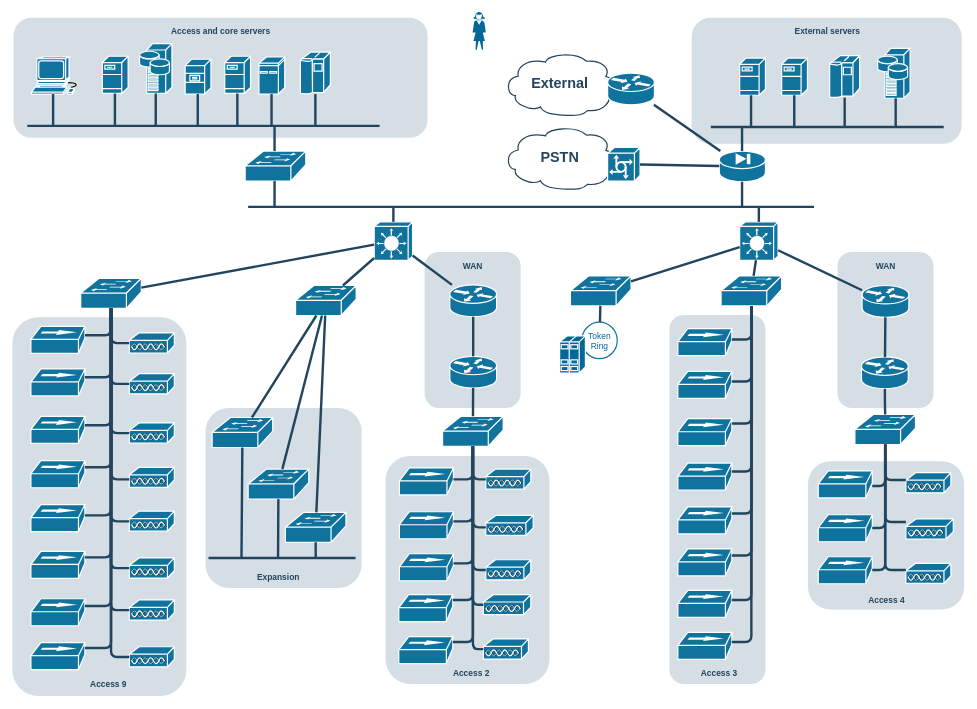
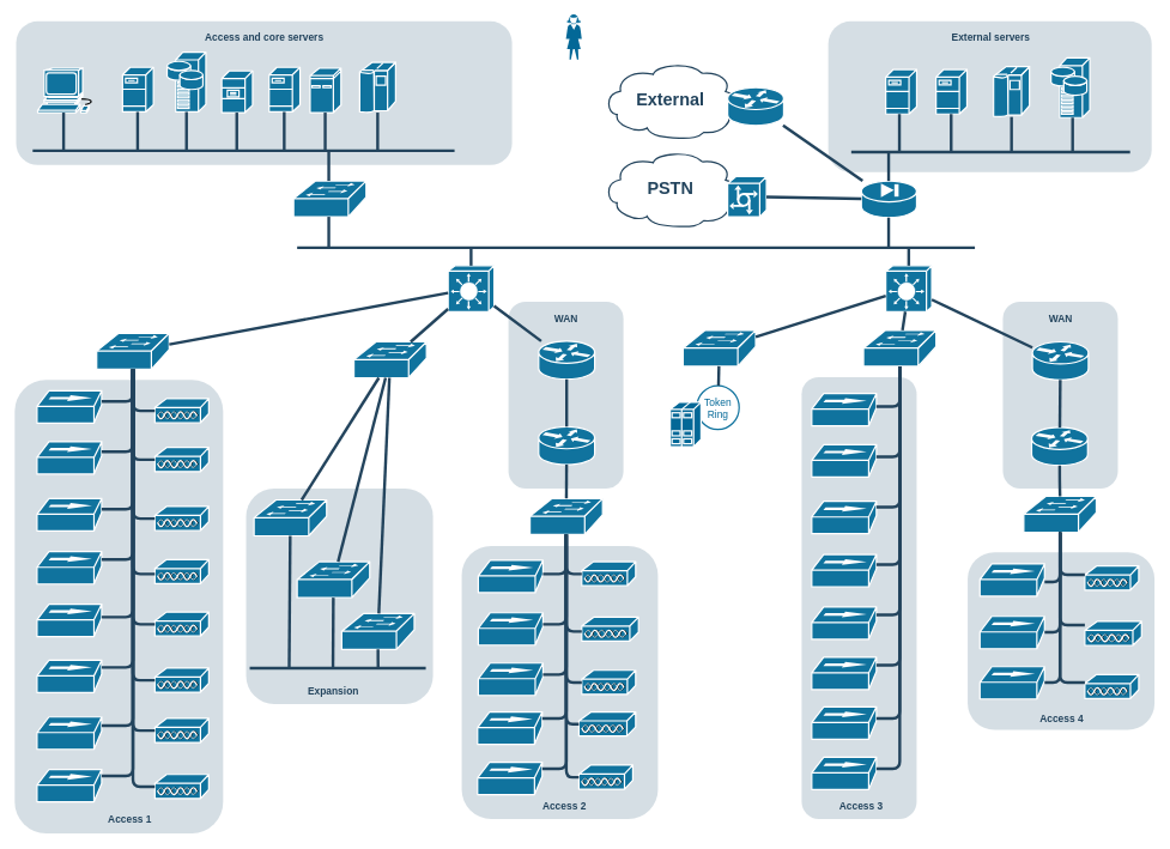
- <mxCell id="149" value="Access 9" style="rounded=1;whiteSpace=wrap;html=1;strokeColor=none;fillColor=none;fontSize=14;fontColor=#23445D;align=center;fontStyle=1" parent="1" vertex="1"><mxGeometry x="134" y="1129" width="93" height="19" as="geometry" /></mxCell>
+ <mxCell id="149" value="Access 1" style="rounded=1;whiteSpace=wrap;html=1;strokeColor=none;fillColor=none;fontSize=14;fontColor=#23445D;align=center;fontStyle=1" parent="1" vertex="1"><mxGeometry x="134" y="1129" width="93" height="19" as="geometry" /></mxCell>
